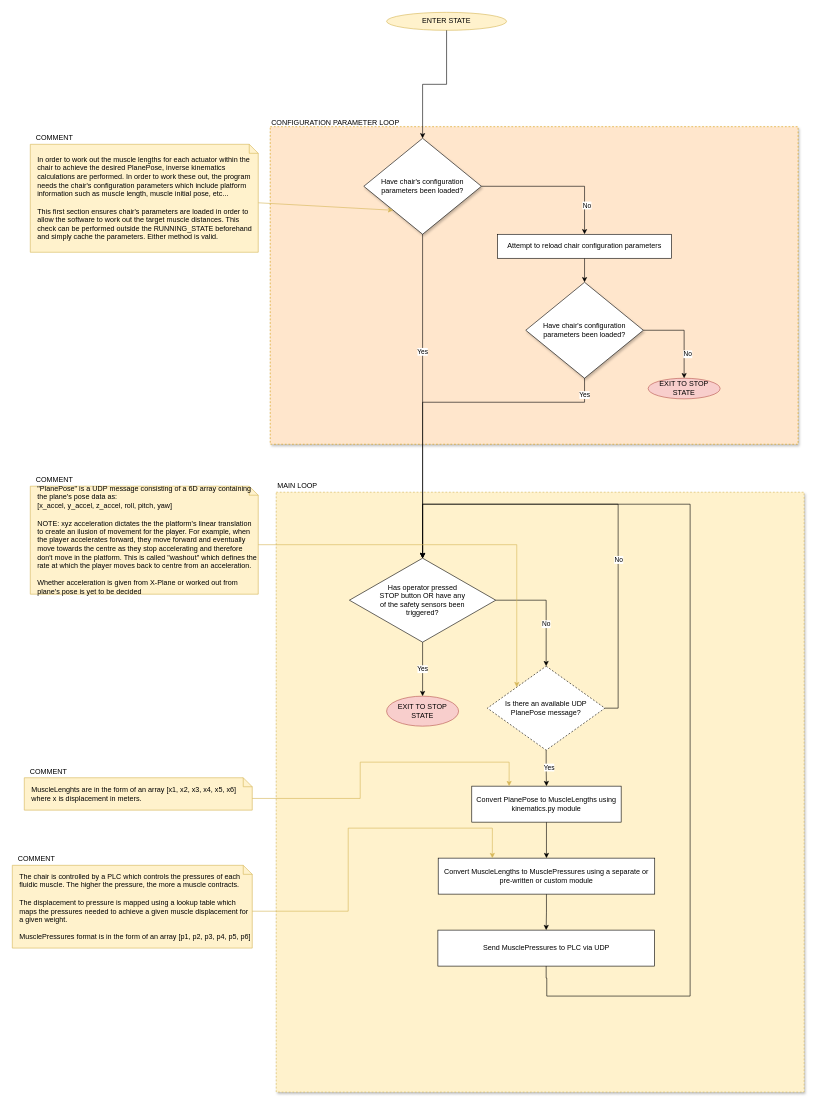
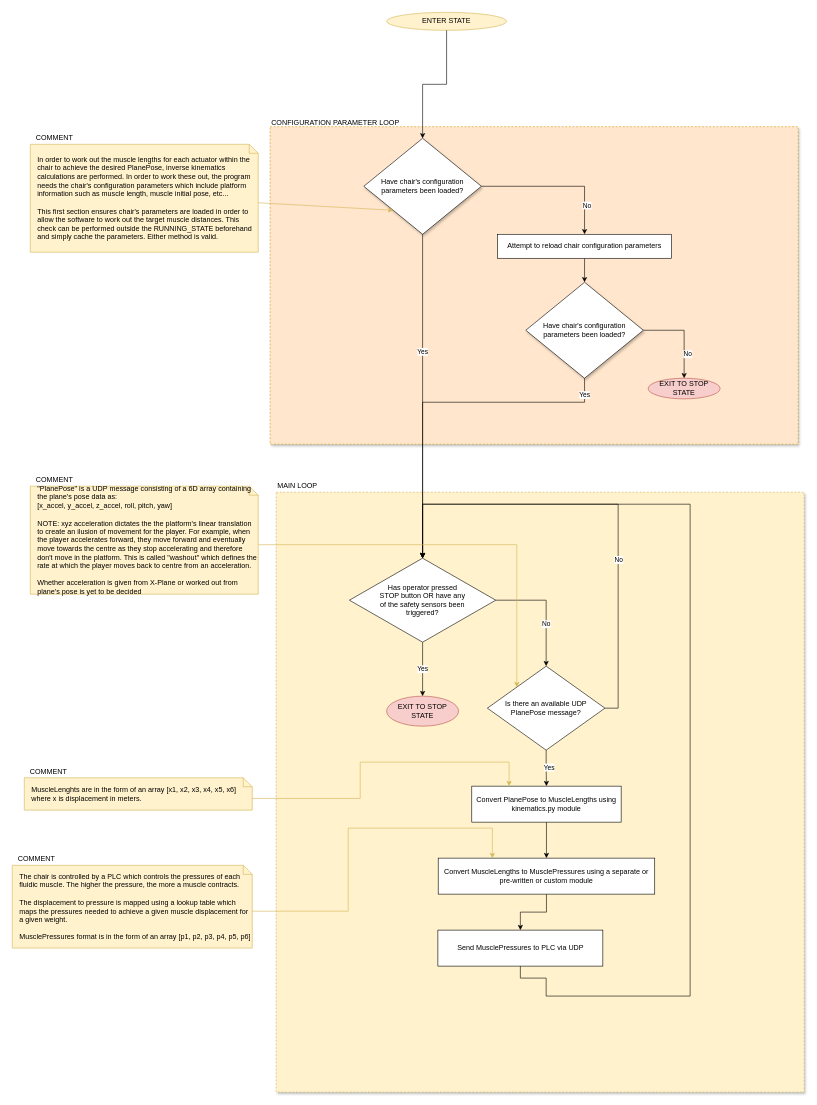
- <mxCell id="30" value="Is there an available UDP PlanePose message?" style="rhombus;whiteSpace=wrap;html=1;spacing=20;dashed=1;" parent="1" vertex="1"><mxGeometry x="812" y="1110" width="196" height="140" as="geometry" /></mxCell>
+ <mxCell id="30" value="Is there an available UDP PlanePose message?" style="rhombus;whiteSpace=wrap;html=1;spacing=20;" parent="1" vertex="1"><mxGeometry x="812" y="1110" width="196" height="140" as="geometry" /></mxCell>
- <mxCell id="37" value="Send MusclePressures to PLC via UDP" style="rounded=0;whiteSpace=wrap;html=1;" parent="1" vertex="1"><mxGeometry x="729.5" y="1550" width="361" height="60" as="geometry" /></mxCell>
+ <mxCell id="37" value="Send MusclePressures to PLC via UDP" style="rounded=0;whiteSpace=wrap;html=1;" parent="1" vertex="1"><mxGeometry x="729.5" y="1550" width="275" height="60" as="geometry" /></mxCell>
